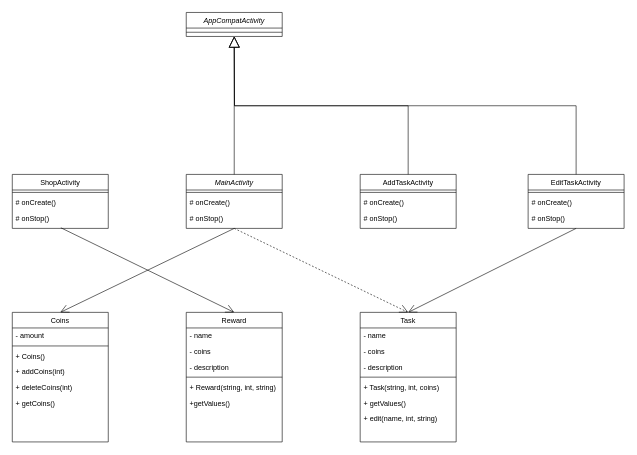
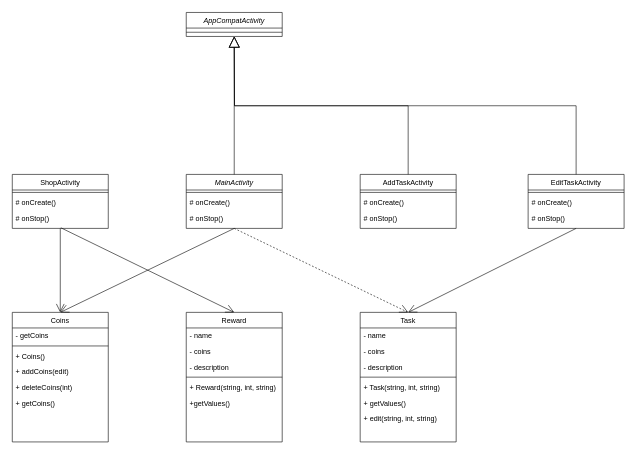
+ <mxCell id="47" value="" style="endArrow=open;endFill=1;endSize=12;html=1;exitX=0.5;exitY=1;exitDx=0;exitDy=0;entryX=0.5;entryY=0;entryDx=0;entryDy=0;labelPosition=center;verticalLabelPosition=bottom;align=center;verticalAlign=top;" edge="1" parent="1" source="6" target="40"><mxGeometry width="160" relative="1" as="geometry"><mxPoint x="110.96" y="388.99" as="sourcePoint" /><mxPoint x="100" y="510" as="targetPoint" /></mxGeometry></mxCell>
- <mxCell id="41" value="- amount" style="text;align=left;verticalAlign=top;spacingLeft=4;spacingRight=4;overflow=hidden;rotatable=0;points=[[0,0.5],[1,0.5]];portConstraint=eastwest;" vertex="1" parent="40"><mxGeometry y="26" width="160" height="26" as="geometry" /></mxCell>
+ <mxCell id="41" value="- getCoins" style="text;align=left;verticalAlign=top;spacingLeft=4;spacingRight=4;overflow=hidden;rotatable=0;points=[[0,0.5],[1,0.5]];portConstraint=eastwest;" vertex="1" parent="40"><mxGeometry y="26" width="160" height="26" as="geometry" /></mxCell>
- <mxCell id="44" value="+ addCoins(int)" style="text;align=left;verticalAlign=top;spacingLeft=4;spacingRight=4;overflow=hidden;rotatable=0;points=[[0,0.5],[1,0.5]];portConstraint=eastwest;" vertex="1" parent="40"><mxGeometry y="86" width="160" height="26" as="geometry" /></mxCell>
+ <mxCell id="44" value="+ addCoins(edit)" style="text;align=left;verticalAlign=top;spacingLeft=4;spacingRight=4;overflow=hidden;rotatable=0;points=[[0,0.5],[1,0.5]];portConstraint=eastwest;" vertex="1" parent="40"><mxGeometry y="86" width="160" height="26" as="geometry" /></mxCell>
- <mxCell id="23" value="+ Task(string, int, coins)" style="text;align=left;verticalAlign=top;spacingLeft=4;spacingRight=4;overflow=hidden;rotatable=0;points=[[0,0.5],[1,0.5]];portConstraint=eastwest;" vertex="1" parent="18"><mxGeometry y="112" width="160" height="26" as="geometry" /></mxCell>
+ <mxCell id="23" value="+ Task(string, int, string)" style="text;align=left;verticalAlign=top;spacingLeft=4;spacingRight=4;overflow=hidden;rotatable=0;points=[[0,0.5],[1,0.5]];portConstraint=eastwest;" vertex="1" parent="18"><mxGeometry y="112" width="160" height="26" as="geometry" /></mxCell>
- <mxCell id="25" value="+ edit(name, int, string)" style="text;align=left;verticalAlign=top;spacingLeft=4;spacingRight=4;overflow=hidden;rotatable=0;points=[[0,0.5],[1,0.5]];portConstraint=eastwest;" vertex="1" parent="18"><mxGeometry y="164" width="160" height="26" as="geometry" /></mxCell>
+ <mxCell id="25" value="+ edit(string, int, string)" style="text;align=left;verticalAlign=top;spacingLeft=4;spacingRight=4;overflow=hidden;rotatable=0;points=[[0,0.5],[1,0.5]];portConstraint=eastwest;" vertex="1" parent="18"><mxGeometry y="164" width="160" height="26" as="geometry" /></mxCell>
